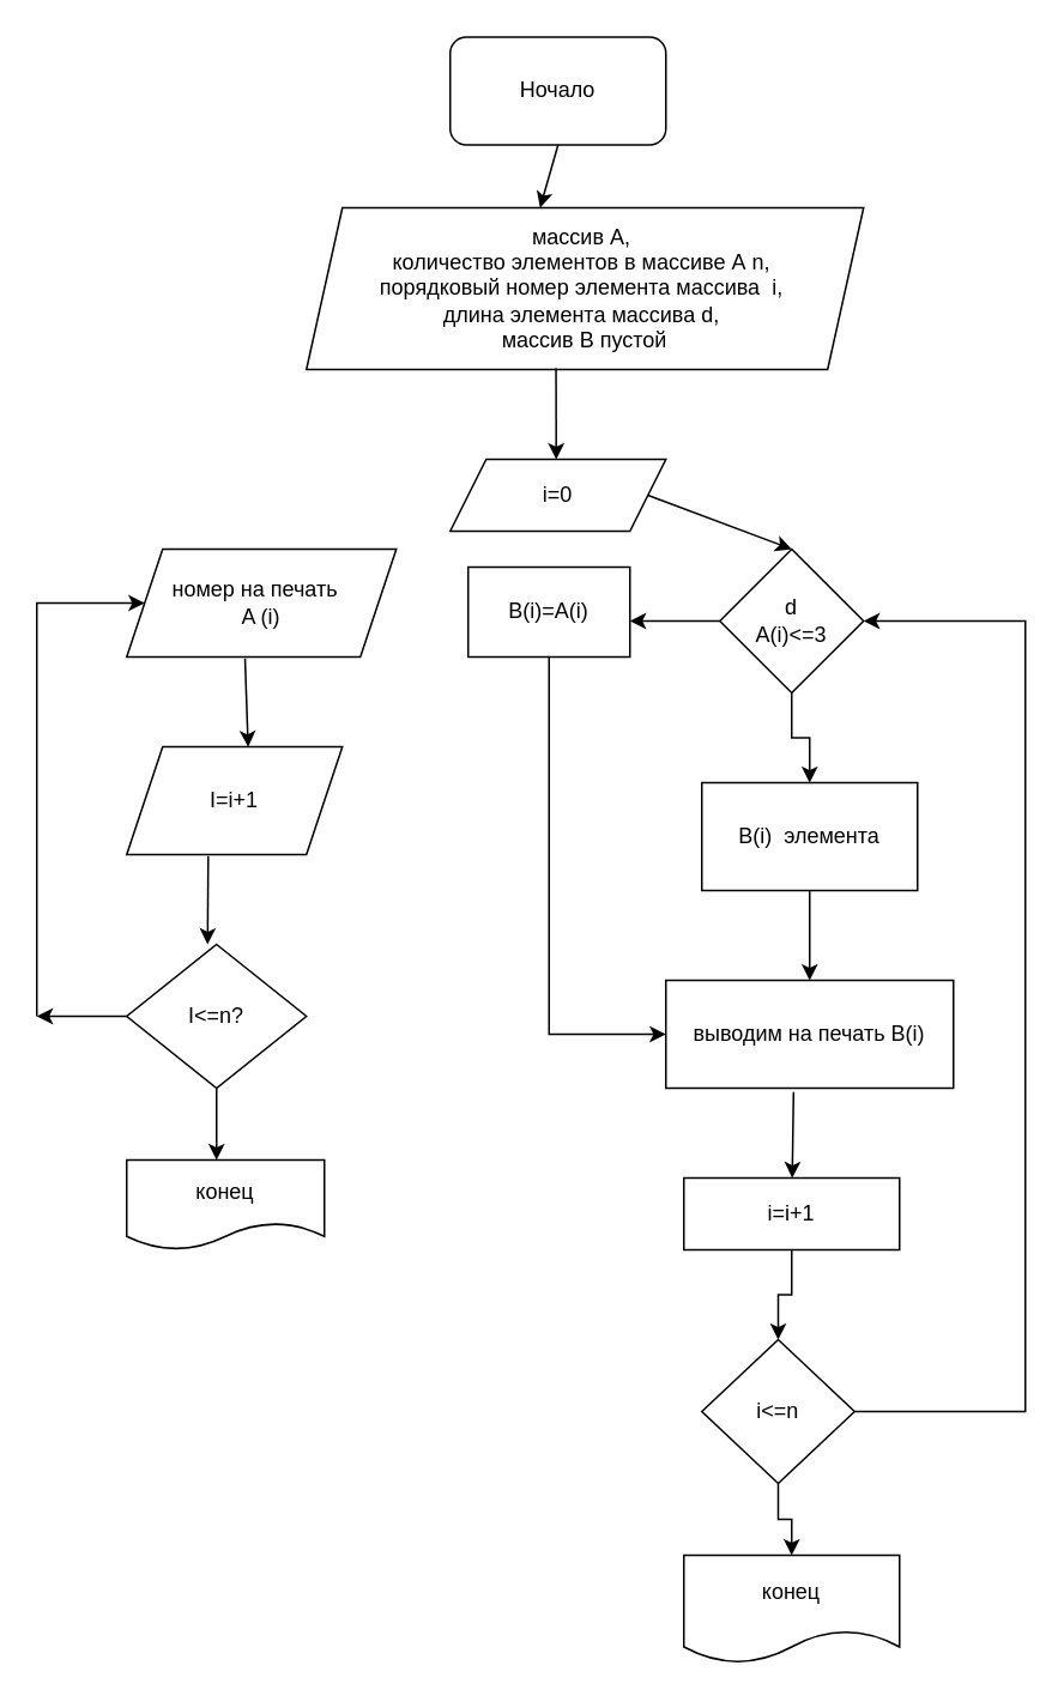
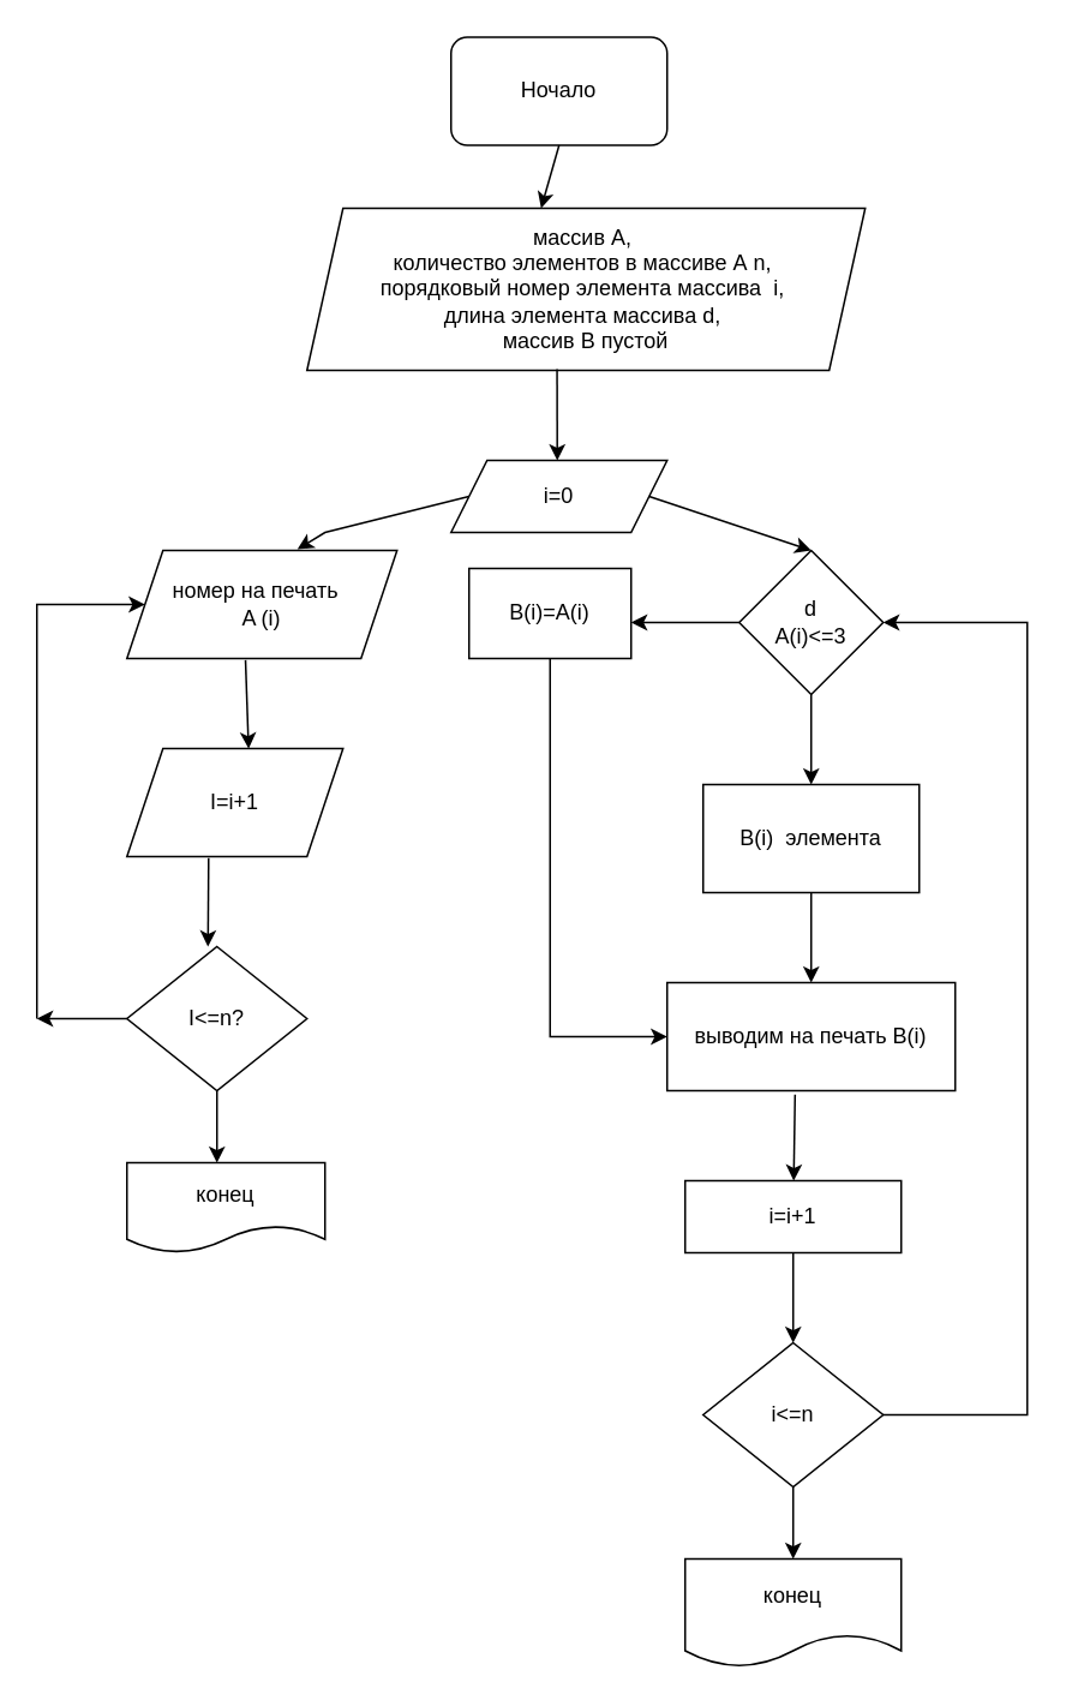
+ <mxCell id="7" value="" style="endArrow=classic;html=1;rounded=0;exitX=0;exitY=0.5;exitDx=0;exitDy=0;entryX=0.631;entryY=-0.011;entryDx=0;entryDy=0;entryPerimeter=0;" edge="1" parent="1" source="6" target="9"><mxGeometry width="50" height="50" relative="1" as="geometry"><mxPoint x="310" y="275" as="sourcePoint" /><mxPoint x="170" y="295" as="targetPoint" /><Array as="points"><mxPoint x="180" y="295" /></Array></mxGeometry></mxCell>
- <mxCell id="20" value="d&lt;br&gt;A(i)&amp;lt;=3" style="rhombus;whiteSpace=wrap;html=1;" vertex="1" parent="1"><mxGeometry x="400" y="305" width="80" height="80" as="geometry" /></mxCell>
+ <mxCell id="20" value="d&lt;br&gt;A(i)&amp;lt;=3" style="rhombus;whiteSpace=wrap;html=1;" vertex="1" parent="1"><mxGeometry x="410" y="305" width="80" height="80" as="geometry" /></mxCell>
- <mxCell id="31" value="i&amp;lt;=n" style="rhombus;whiteSpace=wrap;html=1;" vertex="1" parent="1"><mxGeometry x="390" y="745" width="85" height="80" as="geometry" /></mxCell>
+ <mxCell id="31" value="i&amp;lt;=n" style="rhombus;whiteSpace=wrap;html=1;" vertex="1" parent="1"><mxGeometry x="390" y="745" width="100" height="80" as="geometry" /></mxCell>
